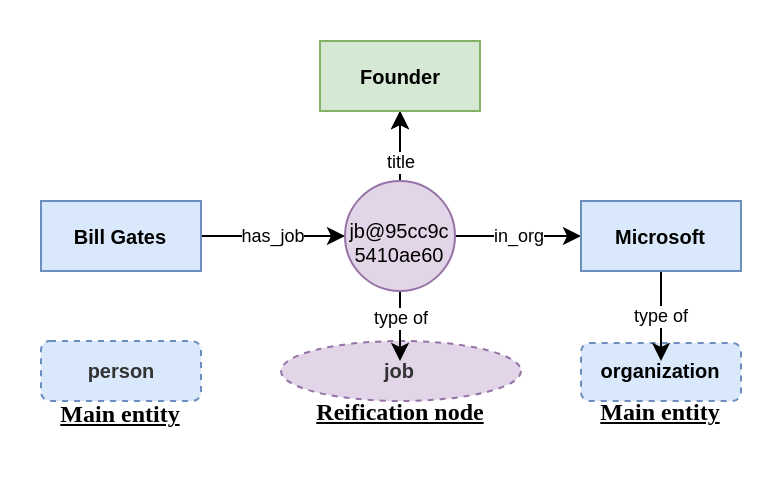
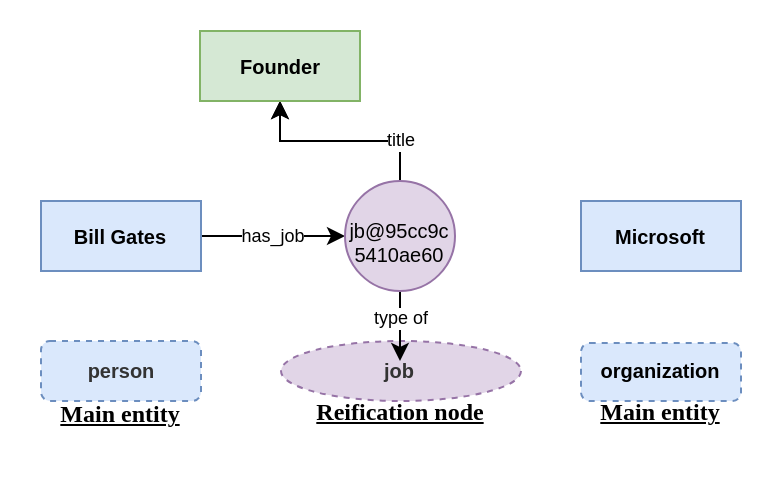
- <mxCell id="15" value="&lt;font style=&quot;font-size: 10px;&quot;&gt;&lt;b&gt;Founder&lt;/b&gt;&lt;/font&gt;" style="rounded=0;whiteSpace=wrap;html=1;fillColor=#d5e8d4;strokeColor=#82b366;" parent="1" vertex="1"><mxGeometry x="159.5" y="20" width="80" height="35" as="geometry" /></mxCell>
+ <mxCell id="15" value="&lt;font style=&quot;font-size: 10px;&quot;&gt;&lt;b&gt;Founder&lt;/b&gt;&lt;/font&gt;" style="rounded=0;whiteSpace=wrap;html=1;fillColor=#d5e8d4;strokeColor=#82b366;" parent="1" vertex="1"><mxGeometry x="99.5" y="15" width="80" height="35" as="geometry" /></mxCell>
- <mxCell id="7" value="in_org" style="edgeStyle=orthogonalEdgeStyle;rounded=0;orthogonalLoop=1;jettySize=auto;html=1;exitX=1;exitY=0.5;exitDx=0;exitDy=0;entryX=0;entryY=0.5;entryDx=0;entryDy=0;fontSize=9;" parent="1" source="12" target="14" edge="1"><mxGeometry relative="1" as="geometry" /></mxCell>
- <mxCell id="13" value="type of" style="edgeStyle=orthogonalEdgeStyle;rounded=0;orthogonalLoop=1;jettySize=auto;html=1;exitX=0.5;exitY=1;exitDx=0;exitDy=0;entryX=0.5;entryY=0;entryDx=0;entryDy=0;fontSize=9;" parent="1" source="14" target="18" edge="1"><mxGeometry relative="1" as="geometry" /></mxCell>
